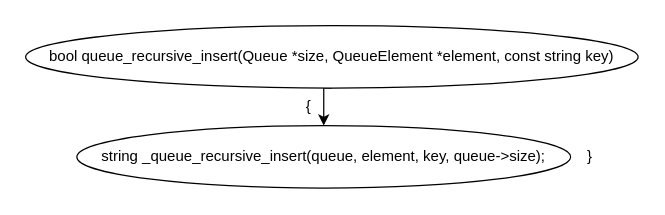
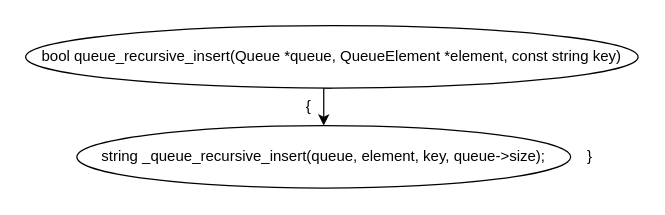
- <mxCell id="3" value="bool queue_recursive_insert(Queue *size, QueueElement *element, const string key)" style="ellipse;whiteSpace=wrap;html=1;" parent="1" vertex="1"><mxGeometry x="20" y="20" width="490" height="50" as="geometry" /></mxCell>
+ <mxCell id="3" value="bool queue_recursive_insert(Queue *queue, QueueElement *element, const string key)" style="ellipse;whiteSpace=wrap;html=1;" parent="1" vertex="1"><mxGeometry x="20" y="20" width="490" height="50" as="geometry" /></mxCell>
